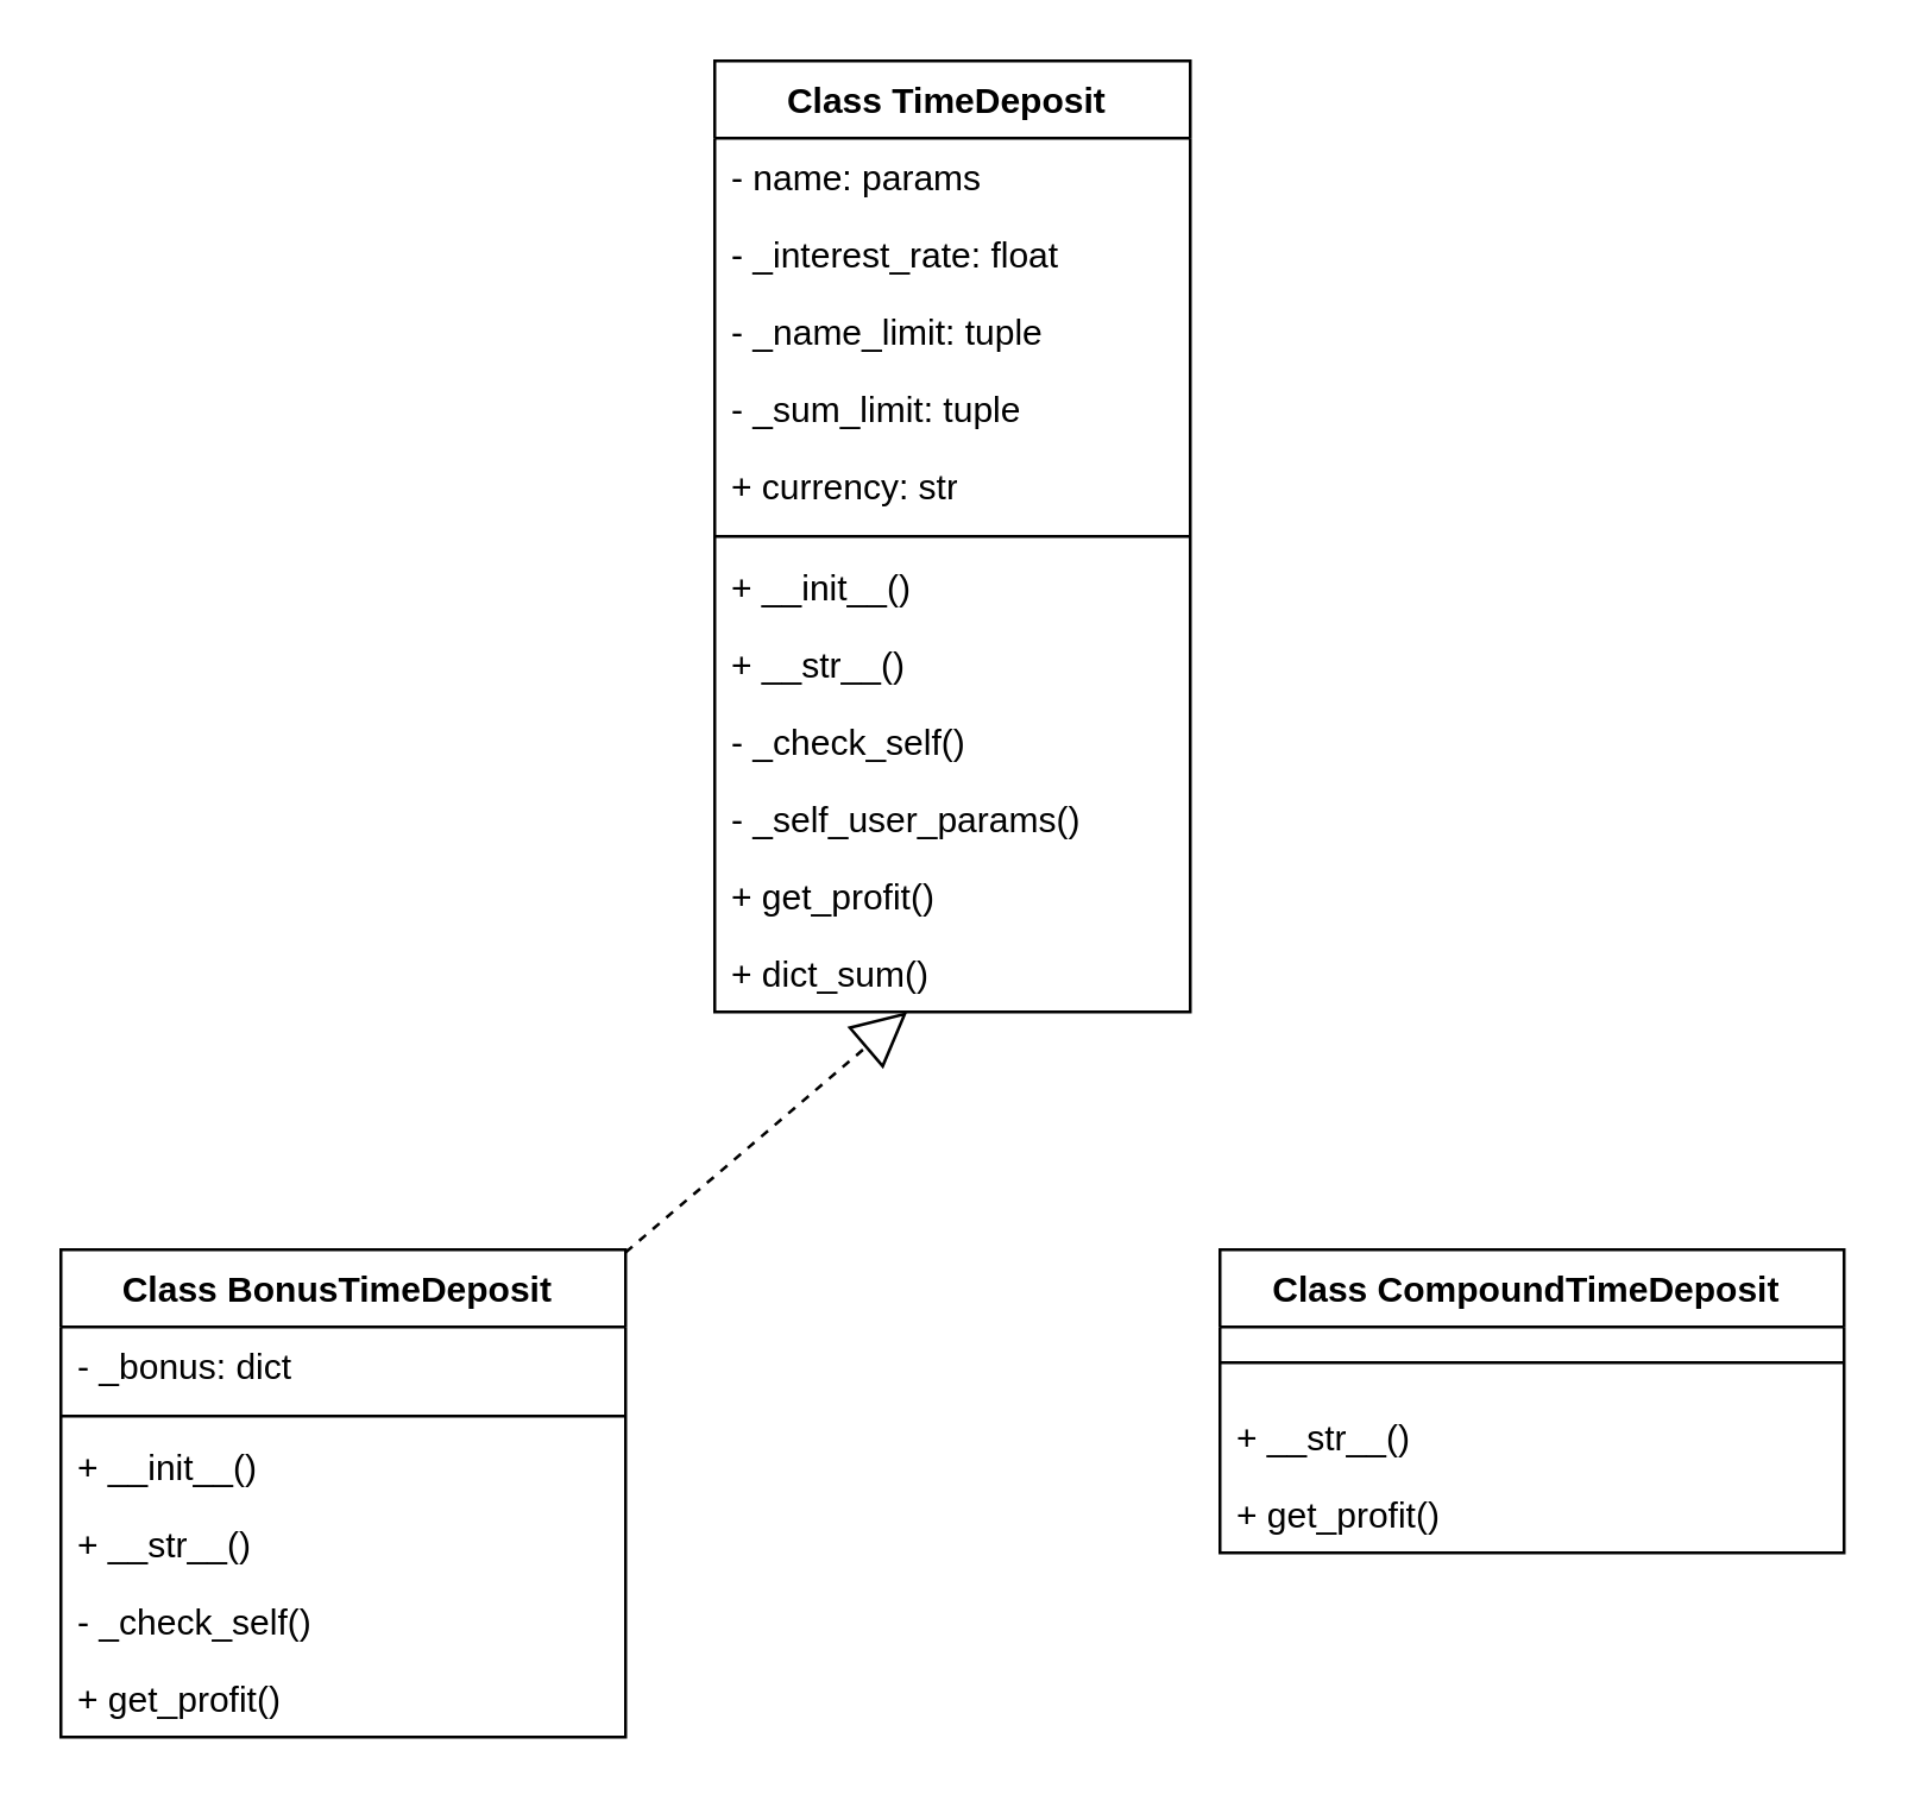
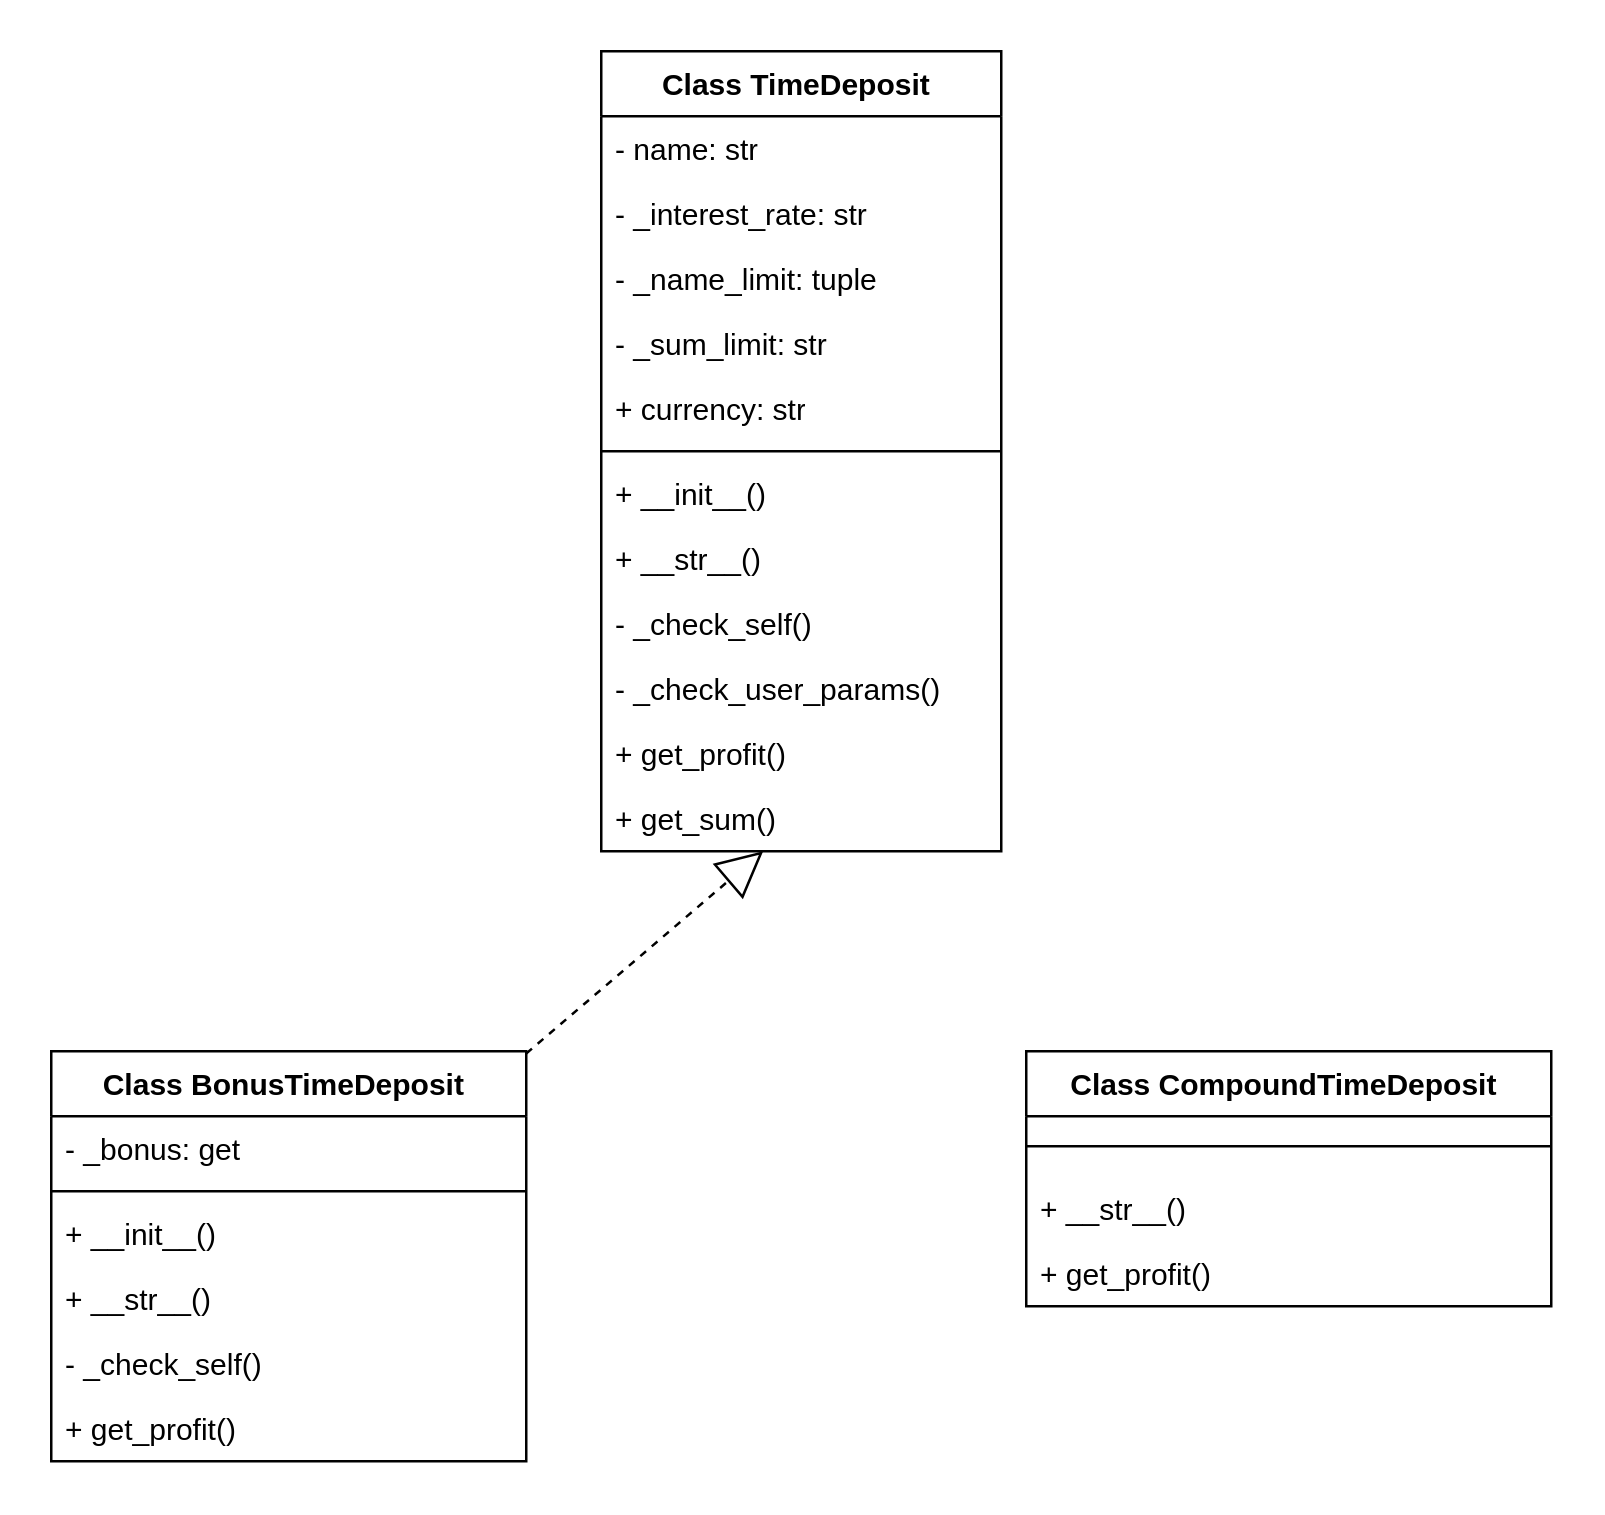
- <mxCell id="3" value="- name: params" style="text;strokeColor=none;fillColor=none;align=left;verticalAlign=top;spacingLeft=4;spacingRight=4;overflow=hidden;rotatable=0;points=[[0,0.5],[1,0.5]];portConstraint=eastwest;whiteSpace=wrap;html=1;" vertex="1" parent="2"><mxGeometry y="26" width="160" height="26" as="geometry" /></mxCell>
+ <mxCell id="3" value="- name: str" style="text;strokeColor=none;fillColor=none;align=left;verticalAlign=top;spacingLeft=4;spacingRight=4;overflow=hidden;rotatable=0;points=[[0,0.5],[1,0.5]];portConstraint=eastwest;whiteSpace=wrap;html=1;" vertex="1" parent="2"><mxGeometry y="26" width="160" height="26" as="geometry" /></mxCell>
- <mxCell id="4" value="- _interest_rate: float" style="text;strokeColor=none;fillColor=none;align=left;verticalAlign=top;spacingLeft=4;spacingRight=4;overflow=hidden;rotatable=0;points=[[0,0.5],[1,0.5]];portConstraint=eastwest;whiteSpace=wrap;html=1;" vertex="1" parent="2"><mxGeometry y="52" width="160" height="26" as="geometry" /></mxCell>
+ <mxCell id="4" value="- _interest_rate: str" style="text;strokeColor=none;fillColor=none;align=left;verticalAlign=top;spacingLeft=4;spacingRight=4;overflow=hidden;rotatable=0;points=[[0,0.5],[1,0.5]];portConstraint=eastwest;whiteSpace=wrap;html=1;" vertex="1" parent="2"><mxGeometry y="52" width="160" height="26" as="geometry" /></mxCell>
- <mxCell id="6" value="- _sum_limit: tuple" style="text;strokeColor=none;fillColor=none;align=left;verticalAlign=top;spacingLeft=4;spacingRight=4;overflow=hidden;rotatable=0;points=[[0,0.5],[1,0.5]];portConstraint=eastwest;whiteSpace=wrap;html=1;" vertex="1" parent="2"><mxGeometry y="104" width="160" height="26" as="geometry" /></mxCell>
+ <mxCell id="6" value="- _sum_limit: str" style="text;strokeColor=none;fillColor=none;align=left;verticalAlign=top;spacingLeft=4;spacingRight=4;overflow=hidden;rotatable=0;points=[[0,0.5],[1,0.5]];portConstraint=eastwest;whiteSpace=wrap;html=1;" vertex="1" parent="2"><mxGeometry y="104" width="160" height="26" as="geometry" /></mxCell>
- <mxCell id="12" value="- _self_user_params()" style="text;strokeColor=none;fillColor=none;align=left;verticalAlign=top;spacingLeft=4;spacingRight=4;overflow=hidden;rotatable=0;points=[[0,0.5],[1,0.5]];portConstraint=eastwest;whiteSpace=wrap;html=1;" vertex="1" parent="2"><mxGeometry y="242" width="160" height="26" as="geometry" /></mxCell>
+ <mxCell id="12" value="- _check_user_params()" style="text;strokeColor=none;fillColor=none;align=left;verticalAlign=top;spacingLeft=4;spacingRight=4;overflow=hidden;rotatable=0;points=[[0,0.5],[1,0.5]];portConstraint=eastwest;whiteSpace=wrap;html=1;" vertex="1" parent="2"><mxGeometry y="242" width="160" height="26" as="geometry" /></mxCell>
- <mxCell id="14" value="+ dict_sum()" style="text;strokeColor=none;fillColor=none;align=left;verticalAlign=top;spacingLeft=4;spacingRight=4;overflow=hidden;rotatable=0;points=[[0,0.5],[1,0.5]];portConstraint=eastwest;whiteSpace=wrap;html=1;" vertex="1" parent="2"><mxGeometry y="294" width="160" height="26" as="geometry" /></mxCell>
+ <mxCell id="14" value="+ get_sum()" style="text;strokeColor=none;fillColor=none;align=left;verticalAlign=top;spacingLeft=4;spacingRight=4;overflow=hidden;rotatable=0;points=[[0,0.5],[1,0.5]];portConstraint=eastwest;whiteSpace=wrap;html=1;" vertex="1" parent="2"><mxGeometry y="294" width="160" height="26" as="geometry" /></mxCell>
- <mxCell id="16" value="- _bonus: dict" style="text;strokeColor=none;fillColor=none;align=left;verticalAlign=top;spacingLeft=4;spacingRight=4;overflow=hidden;rotatable=0;points=[[0,0.5],[1,0.5]];portConstraint=eastwest;whiteSpace=wrap;html=1;" vertex="1" parent="15"><mxGeometry y="26" width="190" height="26" as="geometry" /></mxCell>
+ <mxCell id="16" value="- _bonus: get" style="text;strokeColor=none;fillColor=none;align=left;verticalAlign=top;spacingLeft=4;spacingRight=4;overflow=hidden;rotatable=0;points=[[0,0.5],[1,0.5]];portConstraint=eastwest;whiteSpace=wrap;html=1;" vertex="1" parent="15"><mxGeometry y="26" width="190" height="26" as="geometry" /></mxCell>
